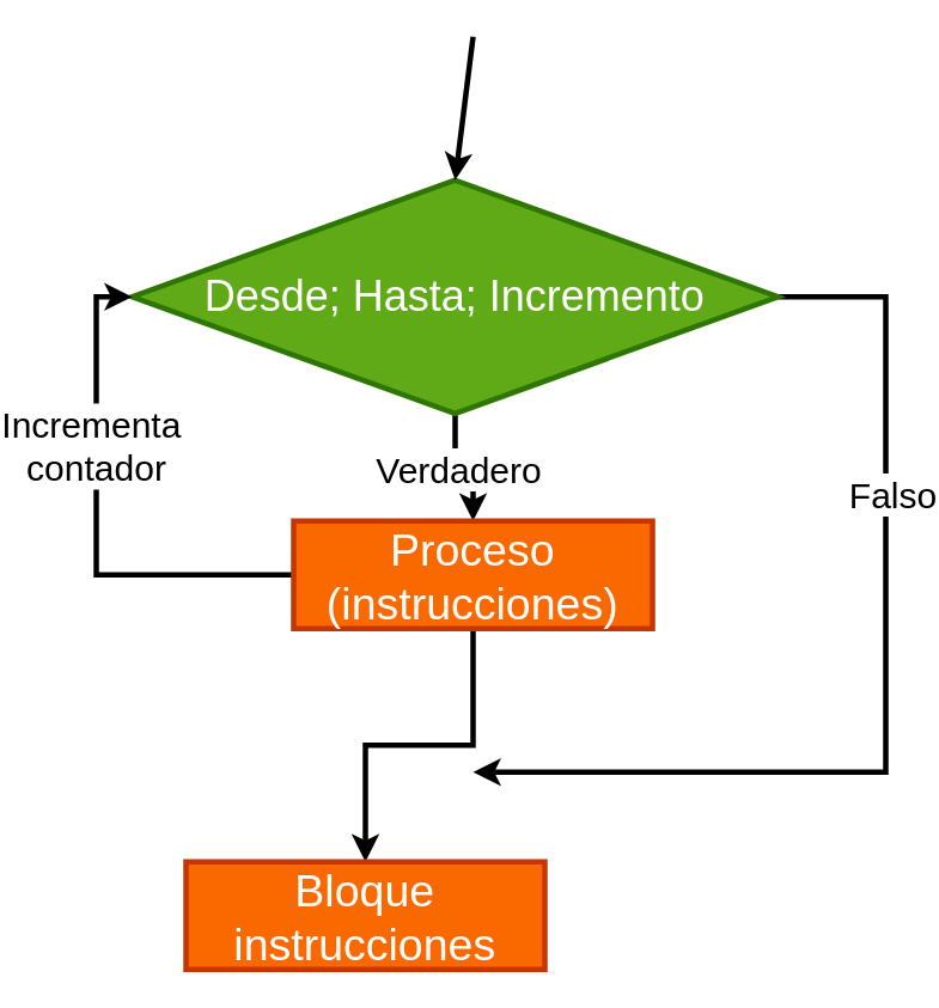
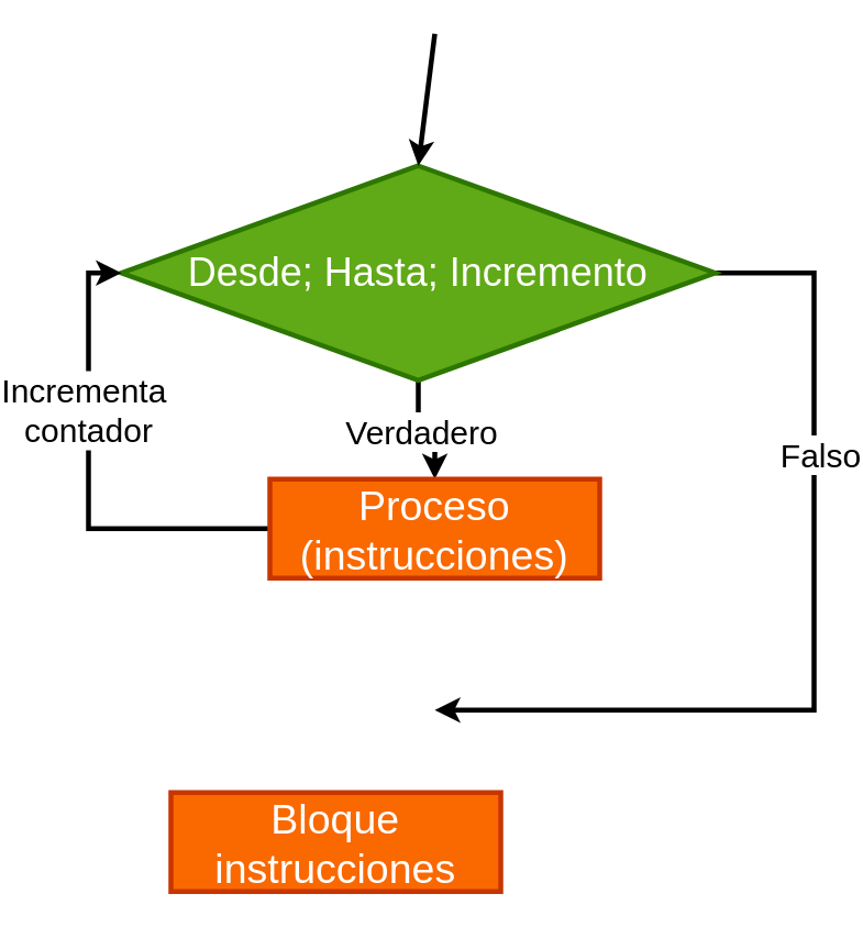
- <mxCell id="10" style="edgeStyle=orthogonalEdgeStyle;rounded=0;orthogonalLoop=1;jettySize=auto;html=1;strokeWidth=3;" edge="1" parent="1" source="11" target="12"><mxGeometry relative="1" as="geometry" /></mxCell>
